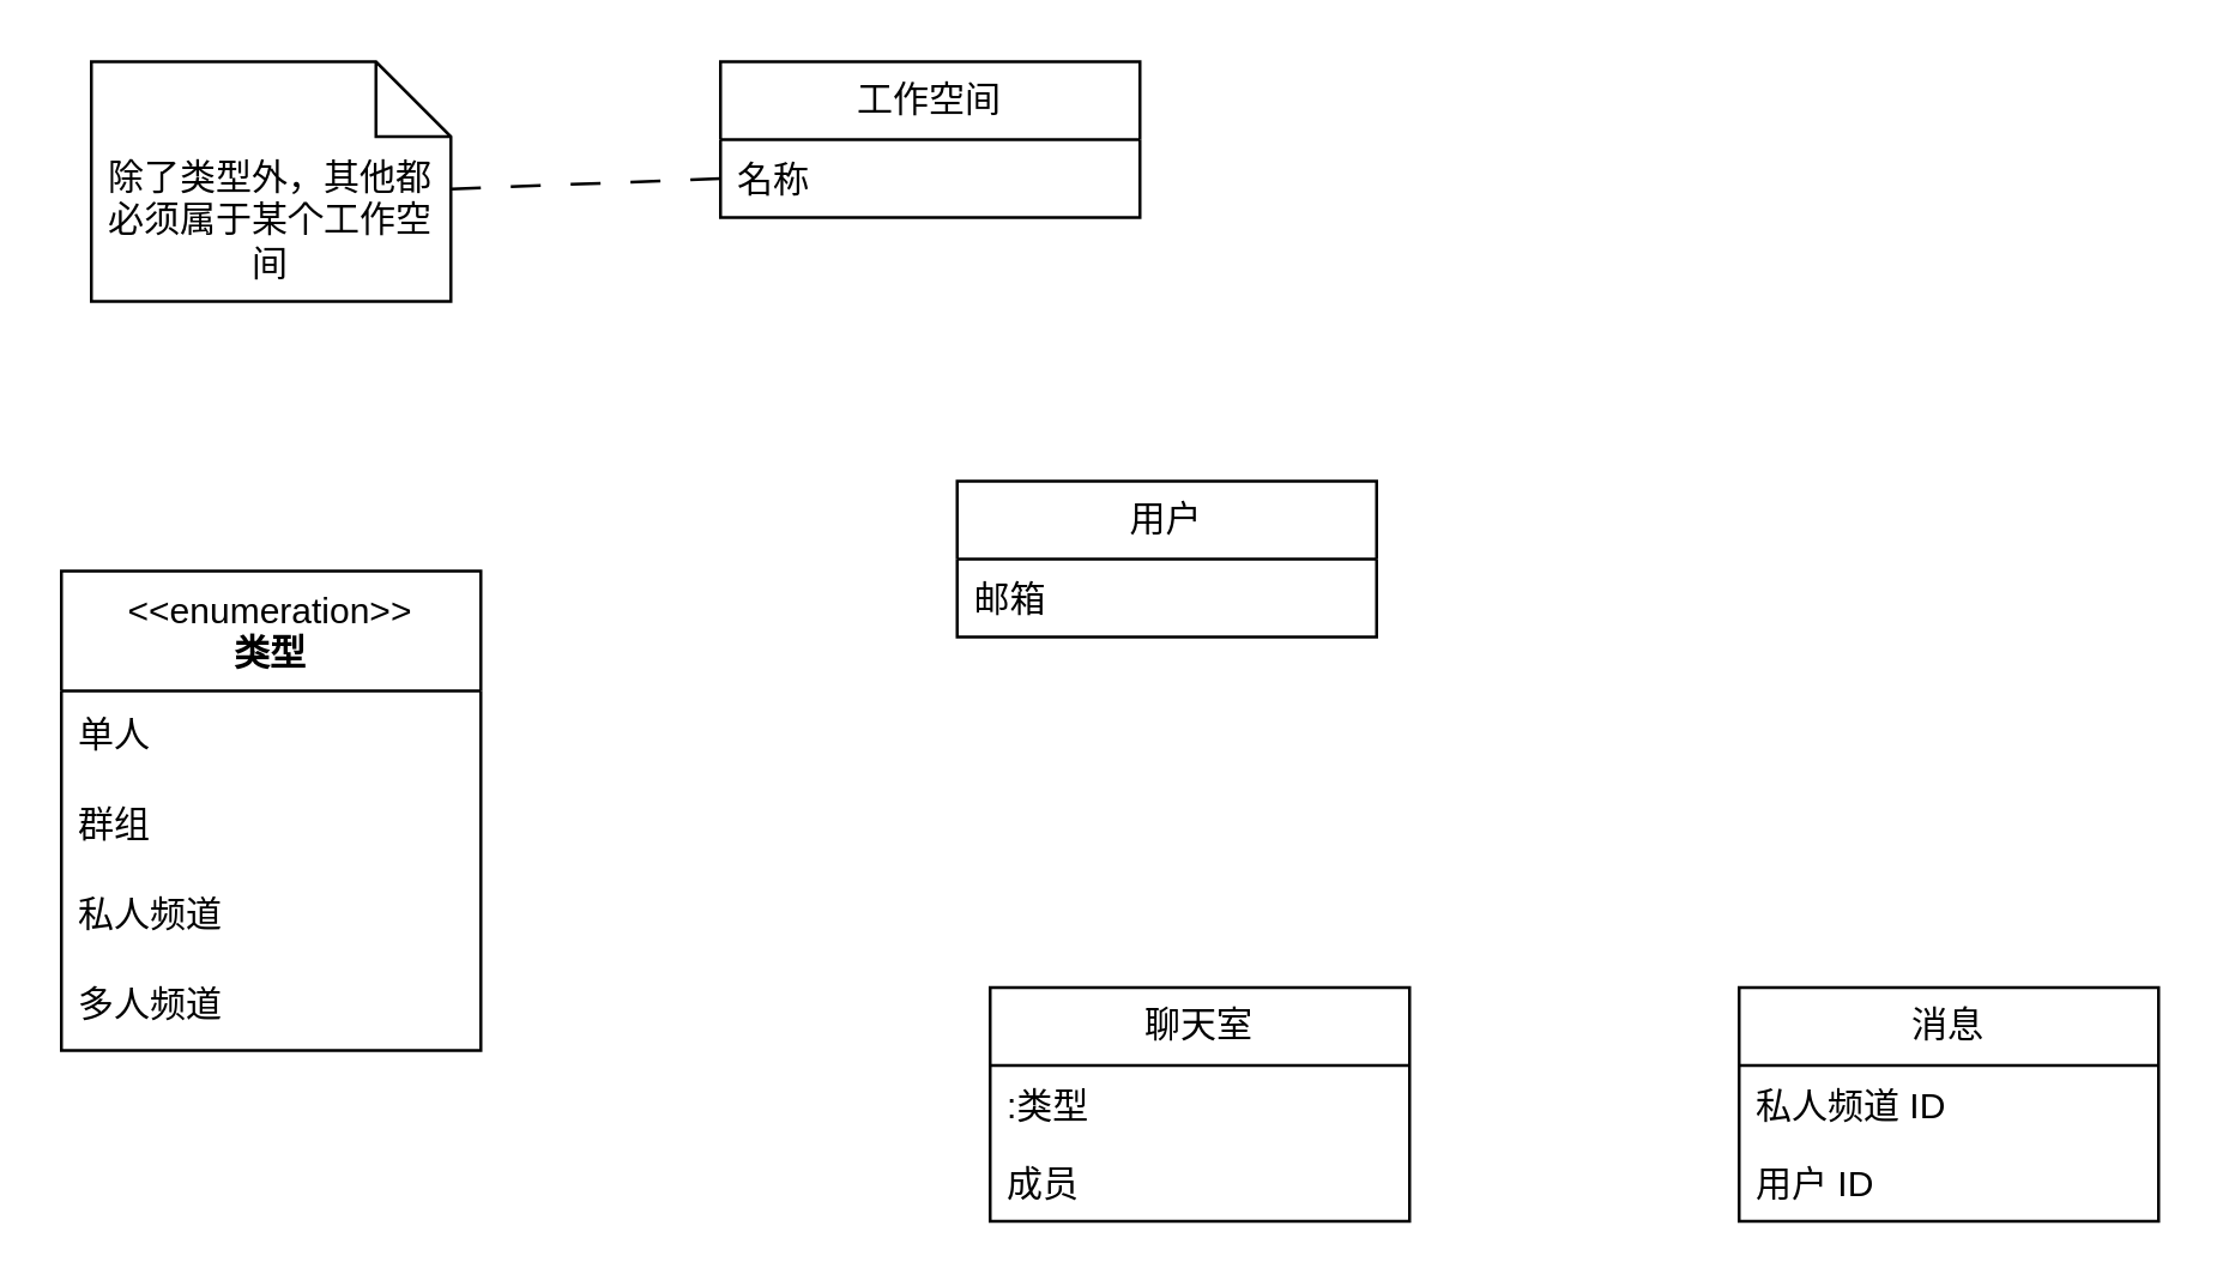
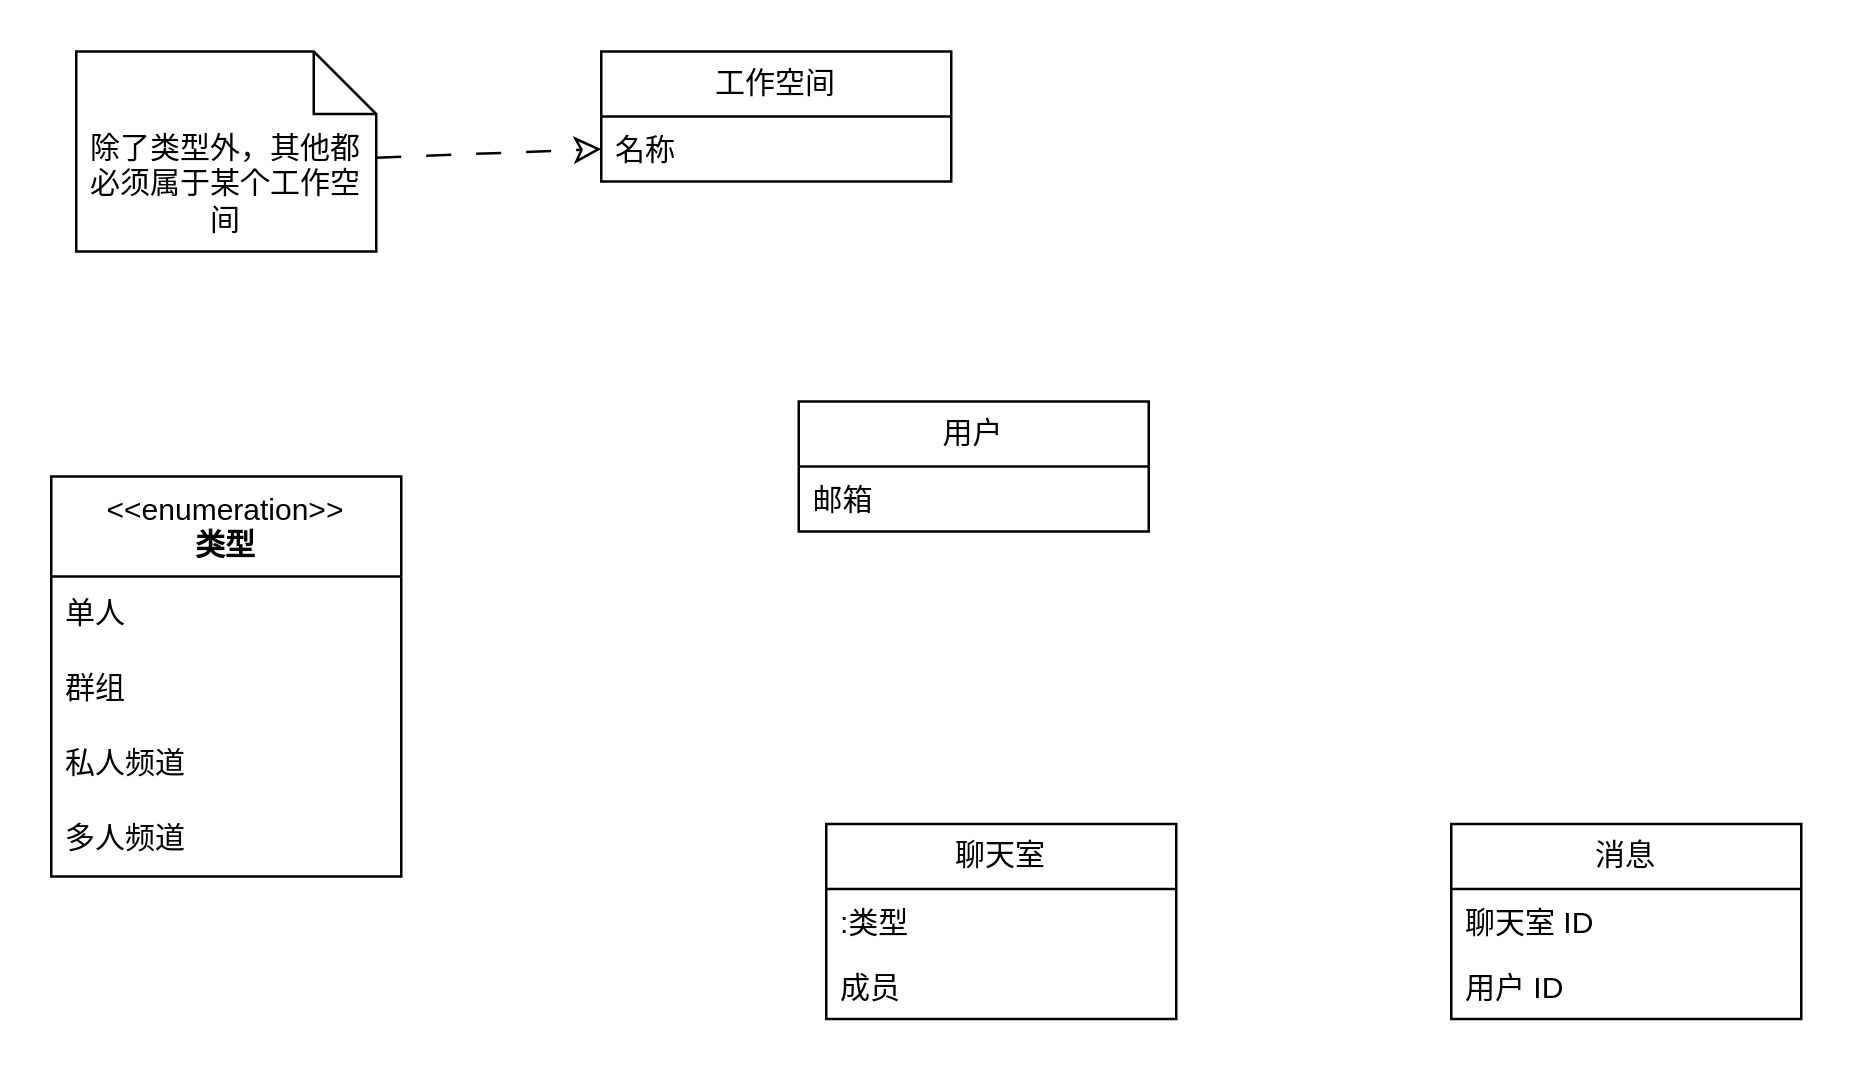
- <mxCell id="18" value="" style="endArrow=none;startArrow=none;endFill=0;startFill=0;endSize=8;html=1;verticalAlign=bottom;dashed=1;labelBackgroundColor=none;dashPattern=10 10;rounded=0;exitX=0;exitY=0;exitDx=120;exitDy=42.5;exitPerimeter=0;entryX=0;entryY=0.5;entryDx=0;entryDy=0;" parent="1" source="17" target="3" edge="1"><mxGeometry x="-0.002" width="160" relative="1" as="geometry"><mxPoint x="130" y="140" as="sourcePoint" /><mxPoint x="239.58" y="80.606" as="targetPoint" /><mxPoint as="offset" /></mxGeometry></mxCell>
+ <mxCell id="18" value="" style="endArrow=classic;startArrow=none;endFill=0;startFill=0;endSize=8;html=1;verticalAlign=bottom;dashed=1;labelBackgroundColor=none;dashPattern=10 10;rounded=0;exitX=0;exitY=0;exitDx=120;exitDy=42.5;exitPerimeter=0;entryX=0;entryY=0.5;entryDx=0;entryDy=0;" parent="1" source="17" target="3" edge="1"><mxGeometry x="-0.002" width="160" relative="1" as="geometry"><mxPoint x="130" y="140" as="sourcePoint" /><mxPoint x="239.58" y="80.606" as="targetPoint" /><mxPoint as="offset" /></mxGeometry></mxCell>
- <mxCell id="10" value="私人频道 ID" style="text;strokeColor=none;fillColor=none;align=left;verticalAlign=top;spacingLeft=4;spacingRight=4;overflow=hidden;rotatable=0;points=[[0,0.5],[1,0.5]];portConstraint=eastwest;whiteSpace=wrap;html=1;" parent="9" vertex="1"><mxGeometry y="26" width="140" height="26" as="geometry" /></mxCell>
+ <mxCell id="10" value="聊天室 ID" style="text;strokeColor=none;fillColor=none;align=left;verticalAlign=top;spacingLeft=4;spacingRight=4;overflow=hidden;rotatable=0;points=[[0,0.5],[1,0.5]];portConstraint=eastwest;whiteSpace=wrap;html=1;" parent="9" vertex="1"><mxGeometry y="26" width="140" height="26" as="geometry" /></mxCell>
